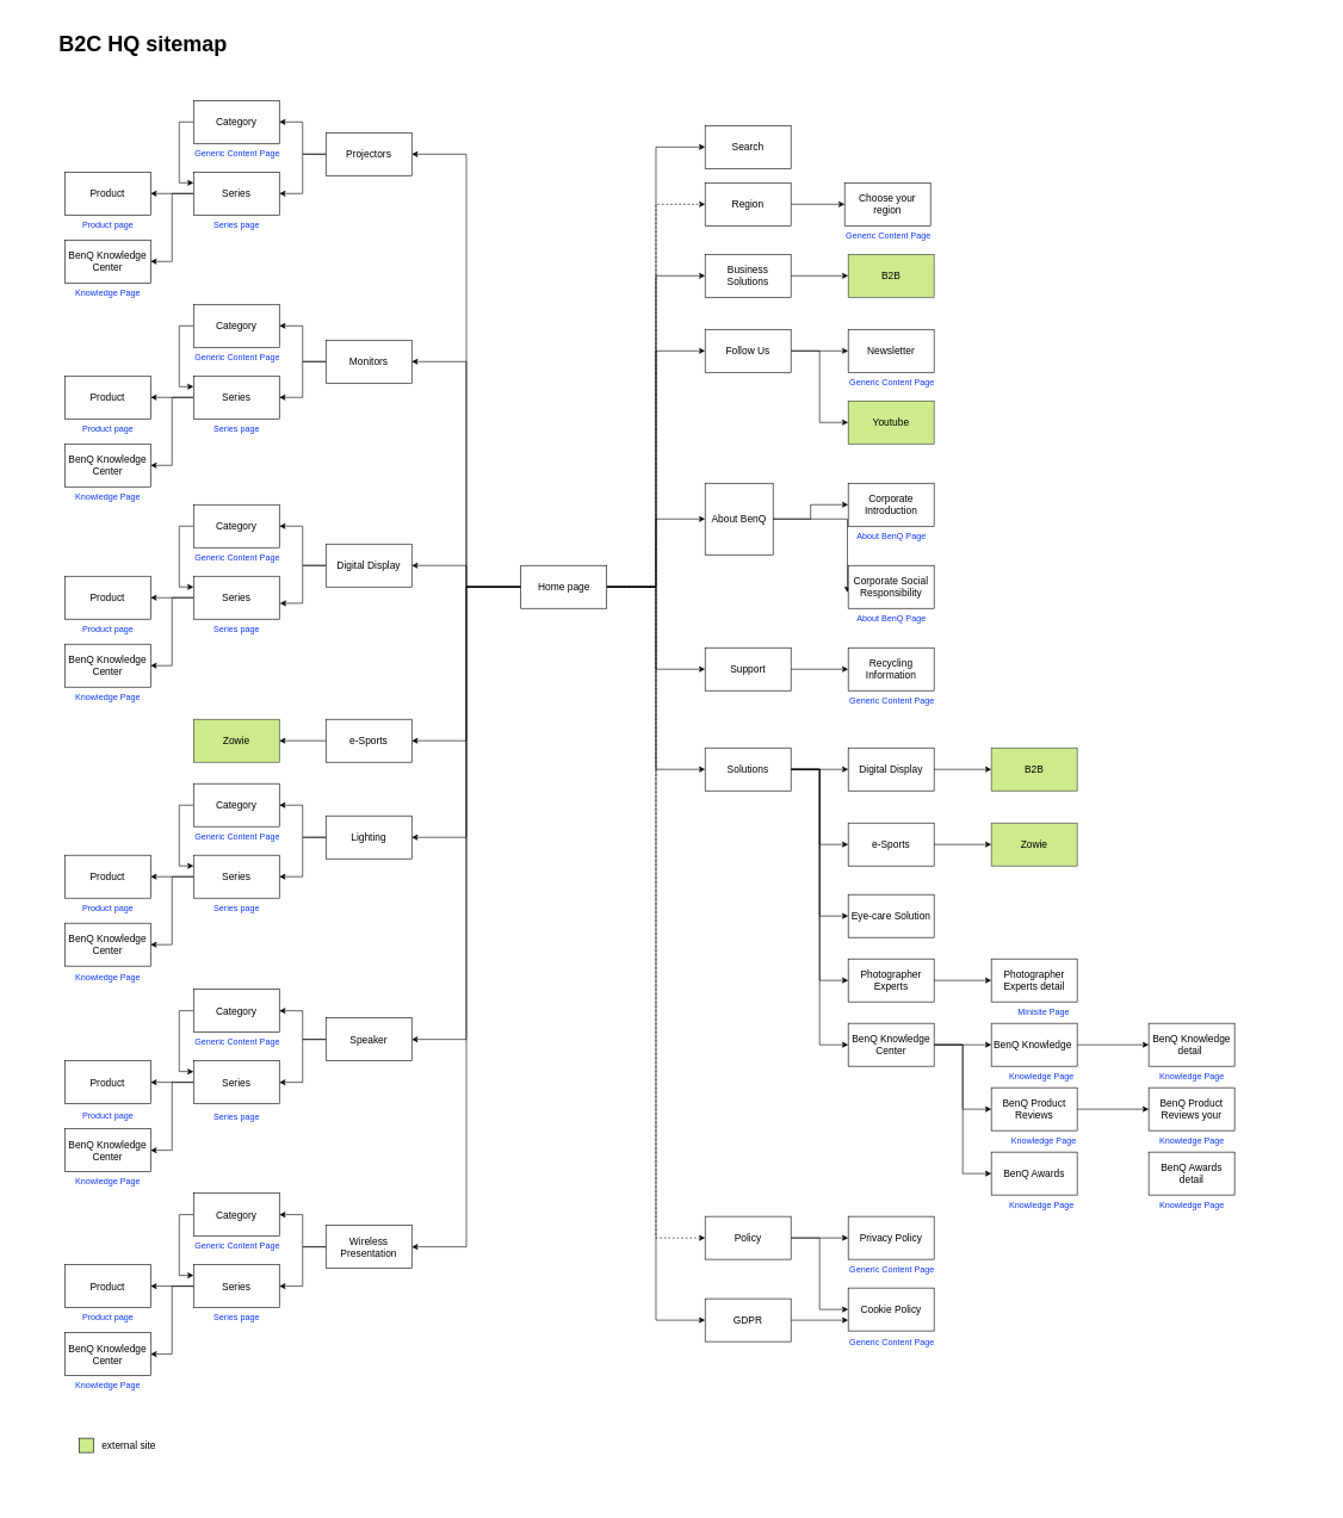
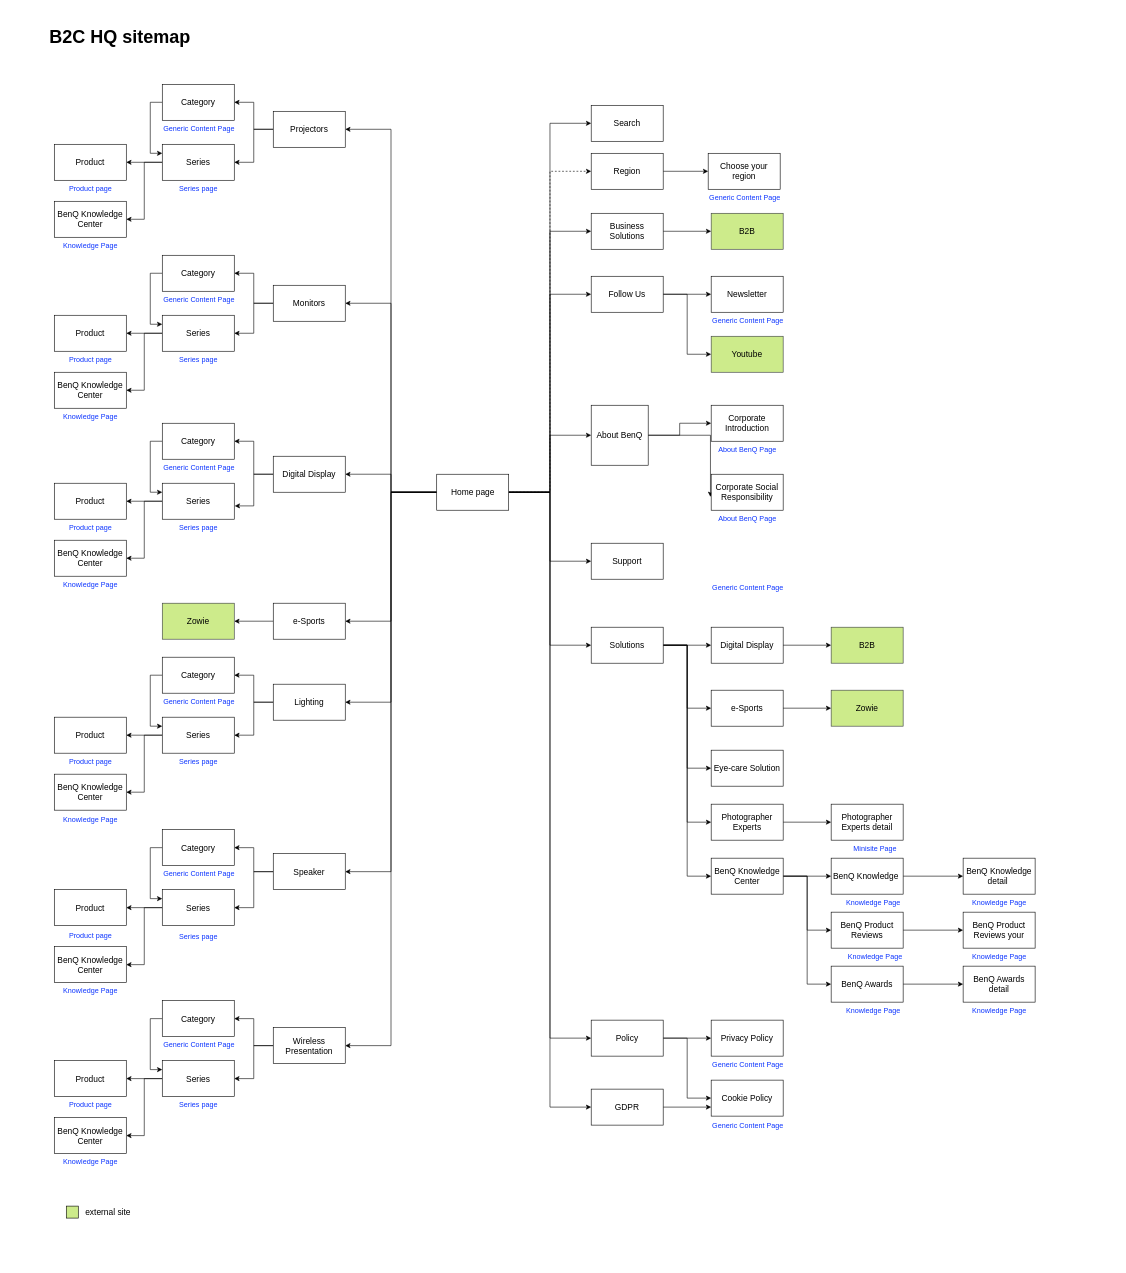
- <mxCell id="126" style="edgeStyle=orthogonalEdgeStyle;rounded=0;orthogonalLoop=1;jettySize=auto;html=1;entryX=0;entryY=0.5;entryDx=0;entryDy=0;endArrow=classic;endFill=1;fontSize=14;" parent="1" source="127" target="128" edge="1"><mxGeometry relative="1" as="geometry" /></mxCell>
- <mxCell id="128" value="Recycling Information" style="rounded=0;whiteSpace=wrap;html=1;fontSize=14;" parent="1" vertex="1"><mxGeometry x="1185" y="905" width="120" height="60" as="geometry" /></mxCell>
+ <mxCell id="162" style="edgeStyle=orthogonalEdgeStyle;rounded=0;orthogonalLoop=1;jettySize=auto;html=1;entryX=0;entryY=0.5;entryDx=0;entryDy=0;fontSize=14;fontColor=#000000;" parent="1" source="163" target="169" edge="1"><mxGeometry relative="1" as="geometry" /></mxCell>
- <mxCell id="27" style="edgeStyle=orthogonalEdgeStyle;rounded=0;orthogonalLoop=1;jettySize=auto;html=1;exitX=1;exitY=0.5;exitDx=0;exitDy=0;entryX=0;entryY=0.5;entryDx=0;entryDy=0;fontSize=14;fontColor=#000000;dashed=1;" parent="1" source="29" target="148" edge="1"><mxGeometry relative="1" as="geometry" /></mxCell>
+ <mxCell id="27" style="edgeStyle=orthogonalEdgeStyle;rounded=0;orthogonalLoop=1;jettySize=auto;html=1;exitX=1;exitY=0.5;exitDx=0;exitDy=0;entryX=0;entryY=0.5;entryDx=0;entryDy=0;fontSize=14;fontColor=#000000;" parent="1" source="29" target="148" edge="1"><mxGeometry relative="1" as="geometry" /></mxCell>
